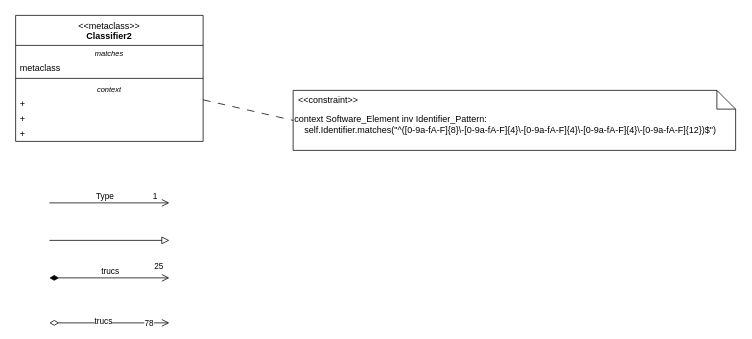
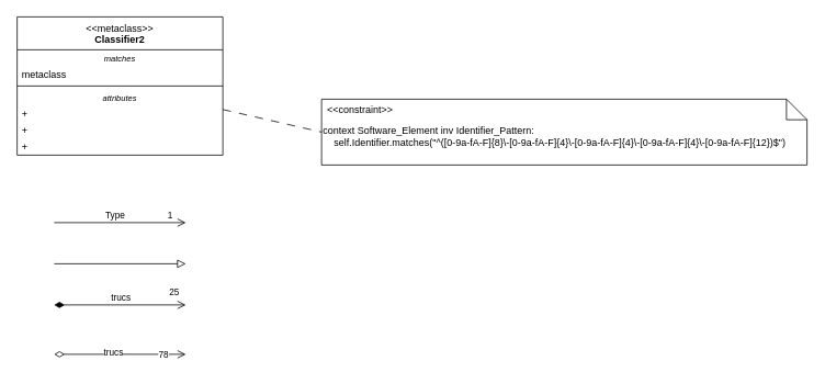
- <mxCell id="6" value="context" style="text;html=1;strokeColor=none;fillColor=none;align=center;verticalAlign=middle;spacingLeft=4;spacingRight=4;overflow=hidden;rotatable=0;points=[[0,0.5],[1,0.5]];portConstraint=eastwest;whiteSpace=wrap;fontSize=10;fontStyle=2" parent="2" vertex="1"><mxGeometry y="88" width="250" height="20" as="geometry" /></mxCell>
+ <mxCell id="6" value="attributes" style="text;html=1;strokeColor=none;fillColor=none;align=center;verticalAlign=middle;spacingLeft=4;spacingRight=4;overflow=hidden;rotatable=0;points=[[0,0.5],[1,0.5]];portConstraint=eastwest;whiteSpace=wrap;fontSize=10;fontStyle=2" parent="2" vertex="1"><mxGeometry y="88" width="250" height="20" as="geometry" /></mxCell>
